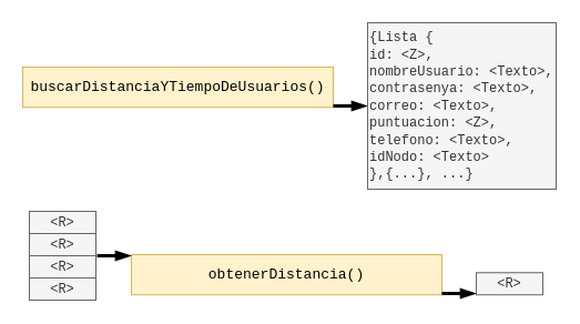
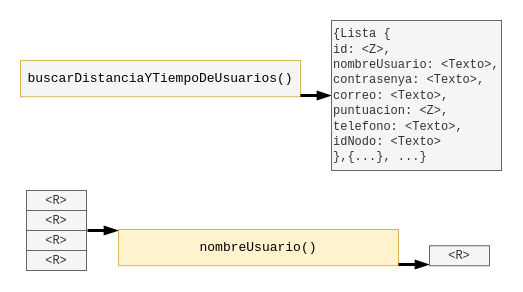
- <mxCell id="2" value="&lt;font face=&quot;Courier New&quot;&gt;&lt;span style=&quot;font-size: 13px&quot;&gt;buscarDistanciaYTiempoDeUsuarios()&lt;/span&gt;&lt;/font&gt;" style="rounded=0;whiteSpace=wrap;html=1;fillColor=#fff2cc;strokeColor=#d6b656;" vertex="1" parent="1"><mxGeometry x="20" y="60" width="280" height="36.25" as="geometry" /></mxCell>
+ <mxCell id="2" value="&lt;font face=&quot;Courier New&quot;&gt;&lt;span style=&quot;font-size: 13px&quot;&gt;buscarDistanciaYTiempoDeUsuarios()&lt;/span&gt;&lt;/font&gt;" style="rounded=0;whiteSpace=wrap;html=1;fillColor=#f5f5f5;strokeColor=#d6b656;" vertex="1" parent="1"><mxGeometry x="20" y="60" width="280" height="36.25" as="geometry" /></mxCell>
- <mxCell id="3" value="&lt;font face=&quot;Courier New&quot;&gt;&lt;span style=&quot;font-size: 13px&quot;&gt;obtenerDistancia()&lt;/span&gt;&lt;/font&gt;" style="rounded=0;whiteSpace=wrap;html=1;fillColor=#fff2cc;strokeColor=#d6b656;" vertex="1" parent="1"><mxGeometry x="118" y="229" width="280" height="36.25" as="geometry" /></mxCell>
+ <mxCell id="3" value="&lt;font face=&quot;Courier New&quot;&gt;&lt;span style=&quot;font-size: 13px&quot;&gt;nombreUsuario()&lt;/span&gt;&lt;/font&gt;" style="rounded=0;whiteSpace=wrap;html=1;fillColor=#fff2cc;strokeColor=#d6b656;" vertex="1" parent="1"><mxGeometry x="118" y="229" width="280" height="36.25" as="geometry" /></mxCell>
